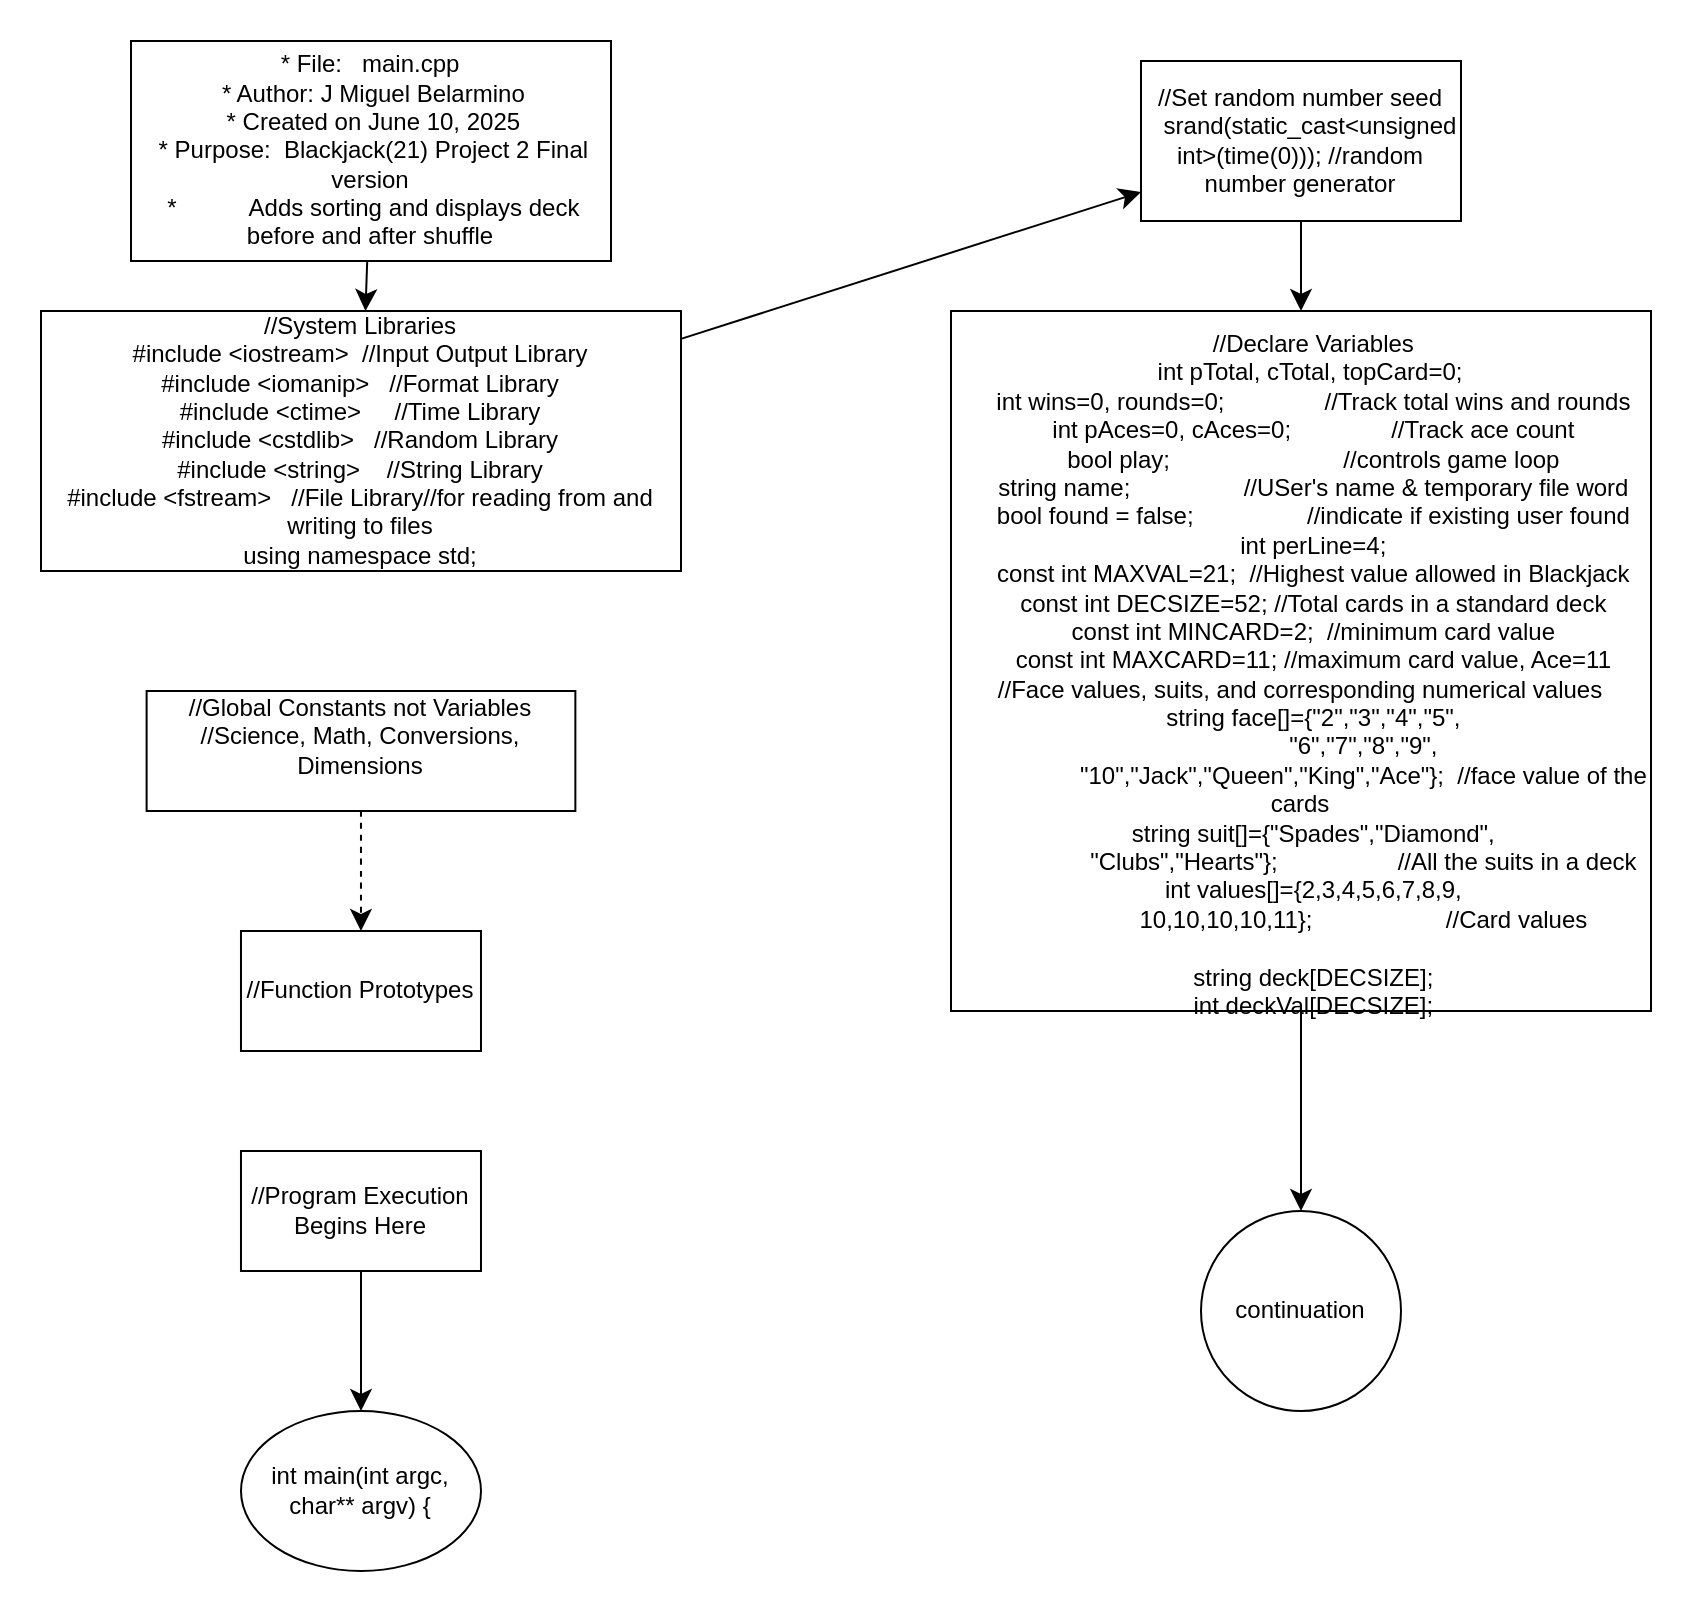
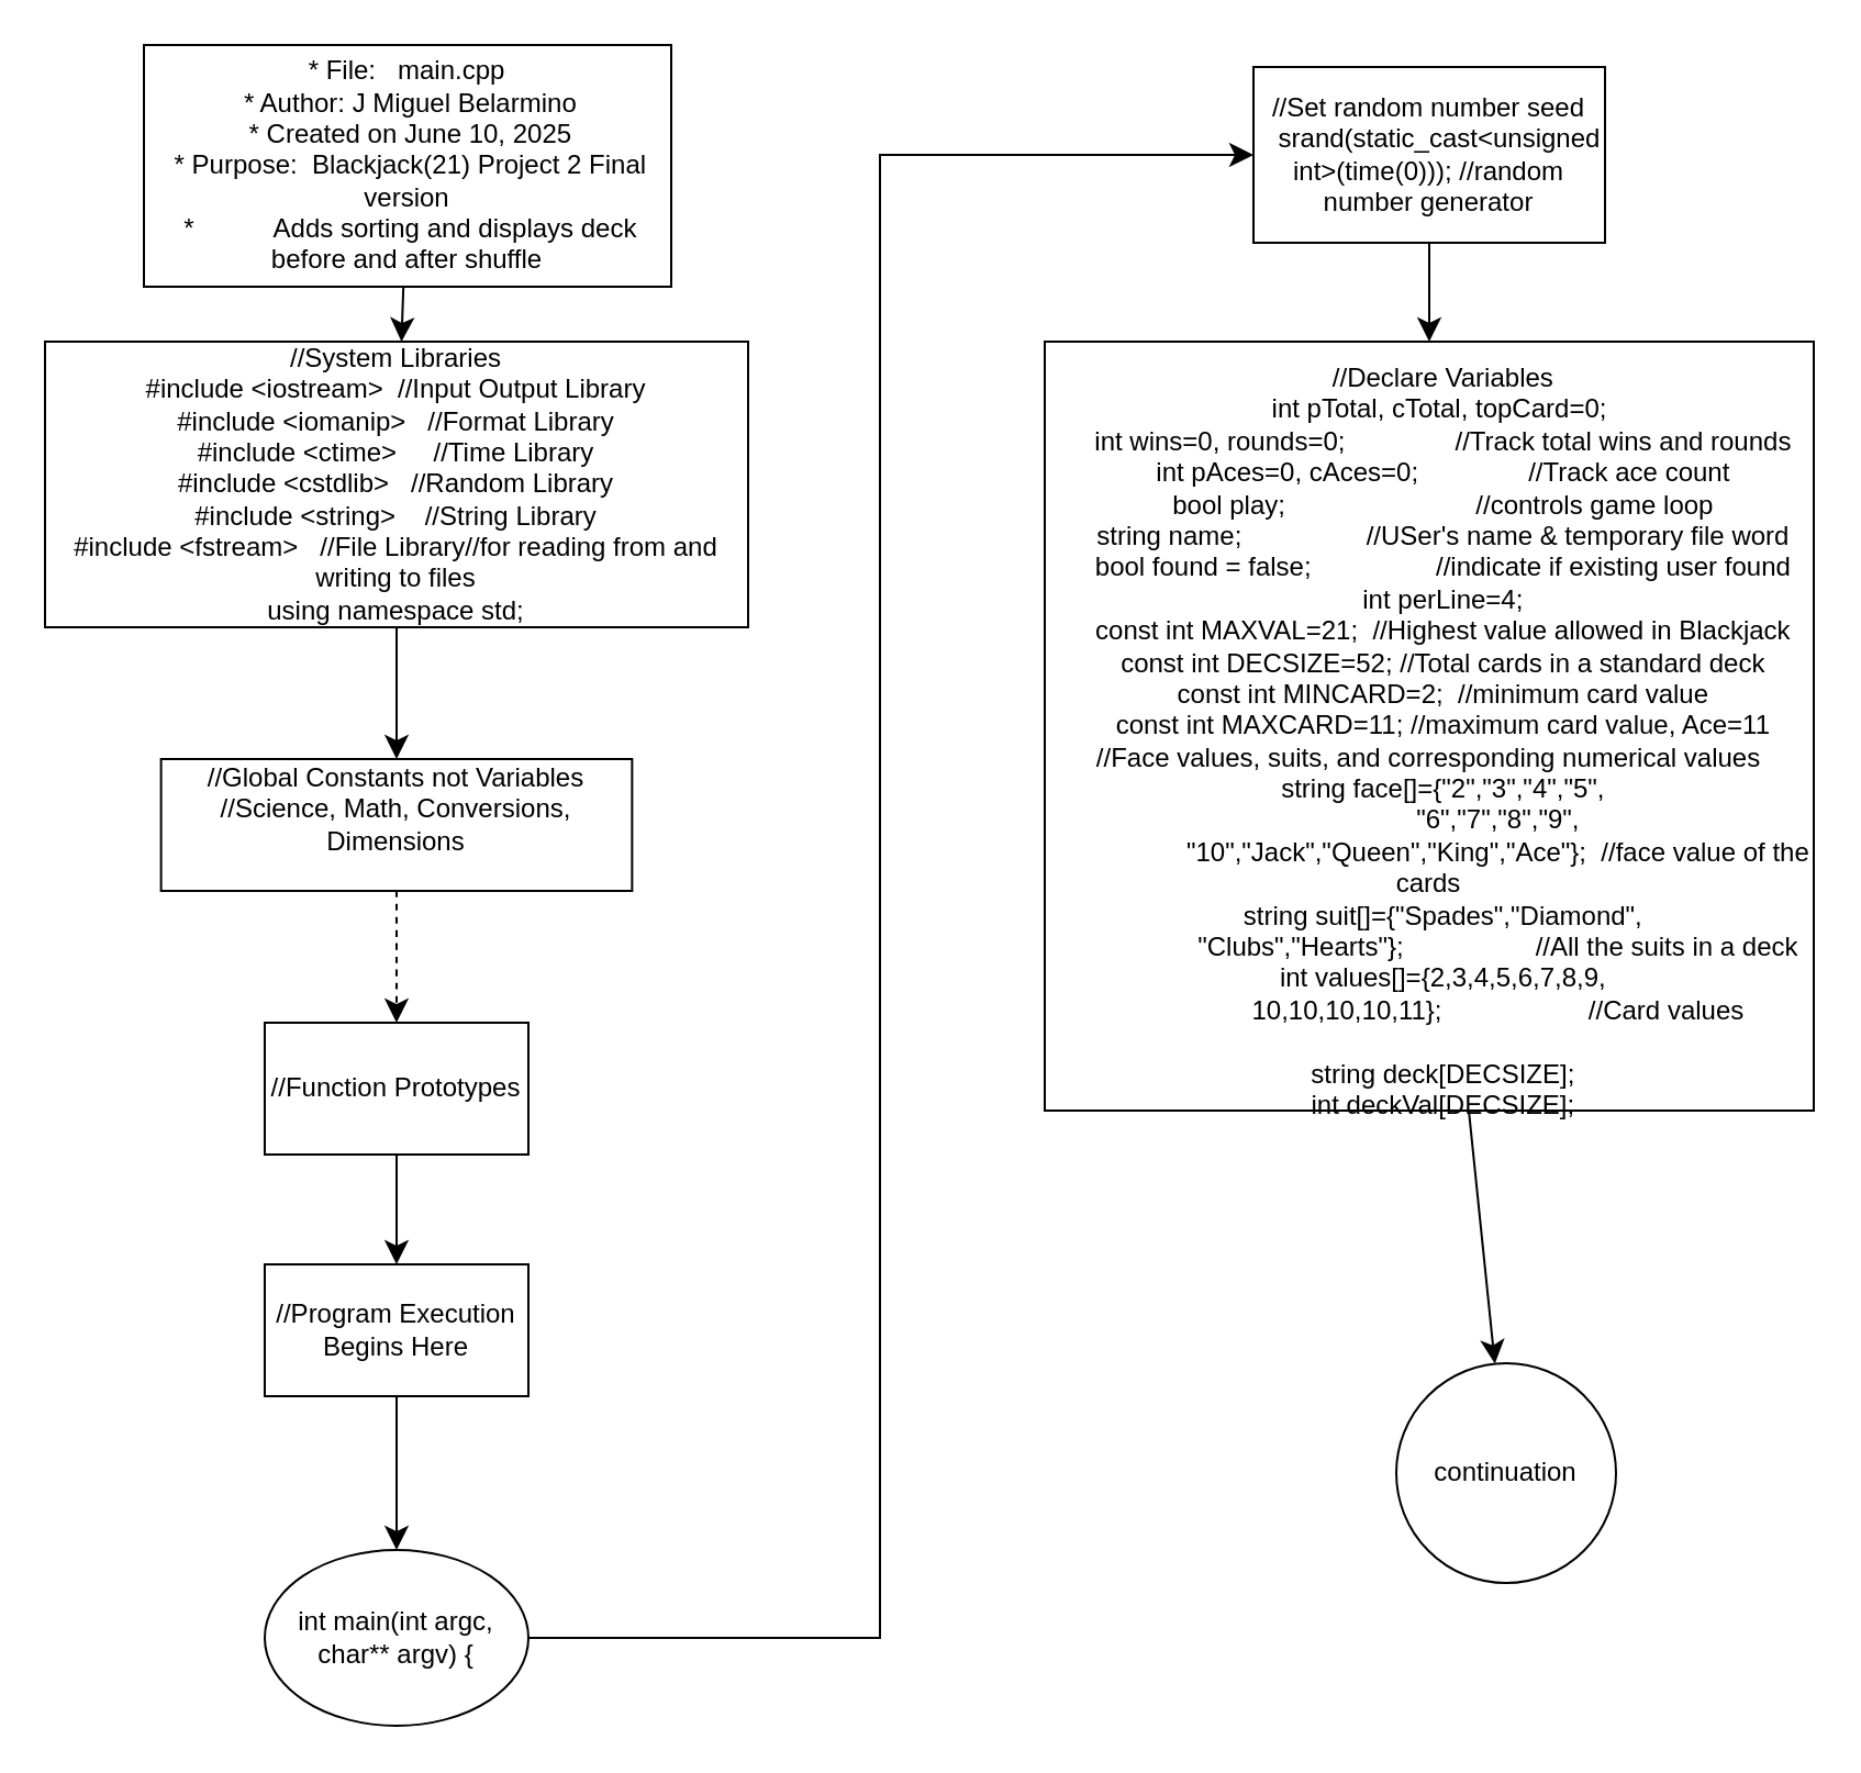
- <mxCell id="4" value="" style="edgeStyle=none;curved=1;rounded=0;orthogonalLoop=1;jettySize=auto;html=1;fontSize=12;startSize=8;endSize=8;" parent="1" source="5" target="13" edge="1"><mxGeometry relative="1" as="geometry" /></mxCell>
+ <mxCell id="4" value="" style="edgeStyle=none;curved=1;rounded=0;orthogonalLoop=1;jettySize=auto;html=1;fontSize=12;startSize=8;endSize=8;" parent="1" source="5" target="7" edge="1"><mxGeometry relative="1" as="geometry" /></mxCell>
+ <mxCell id="10" value="" style="edgeStyle=orthogonalEdgeStyle;rounded=0;orthogonalLoop=1;jettySize=auto;html=1;fontSize=12;startSize=8;endSize=8;entryX=0;entryY=0.5;entryDx=0;entryDy=0;" parent="1" source="11" target="13" edge="1"><mxGeometry relative="1" as="geometry"><Array as="points"><mxPoint x="400" y="745" /><mxPoint x="400" y="70" /></Array></mxGeometry></mxCell>
+ <mxCell id="14" value="" style="edgeStyle=none;curved=1;rounded=0;orthogonalLoop=1;jettySize=auto;html=1;fontSize=12;startSize=8;endSize=8;" edge="1" parent="1" source="15" target="9"><mxGeometry relative="1" as="geometry" /></mxCell>
- <mxCell id="18" value="continuation" style="ellipse;whiteSpace=wrap;html=1;aspect=fixed;" vertex="1" parent="1"><mxGeometry x="600" y="605" width="100" height="100" as="geometry" /></mxCell>
+ <mxCell id="18" value="continuation" style="ellipse;whiteSpace=wrap;html=1;aspect=fixed;" vertex="1" parent="1"><mxGeometry x="635" y="620" width="100" height="100" as="geometry" /></mxCell>
